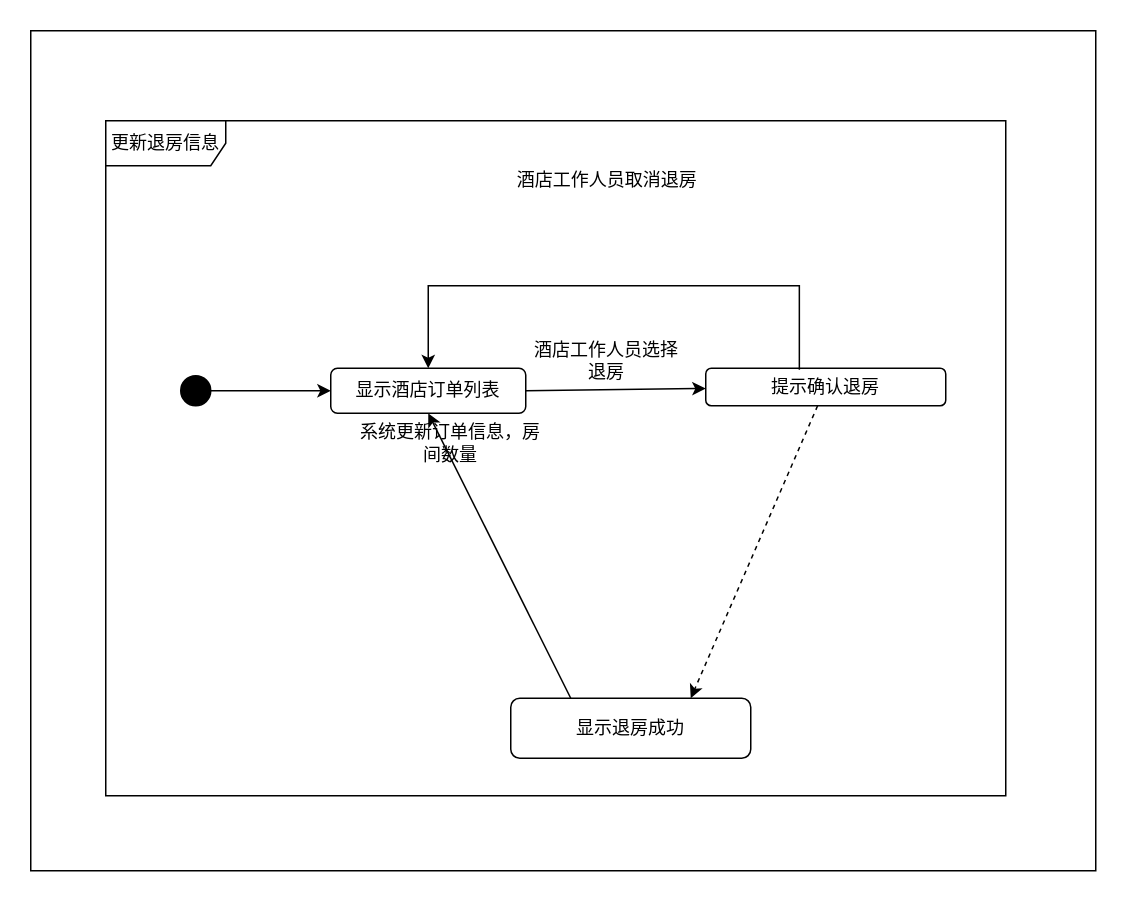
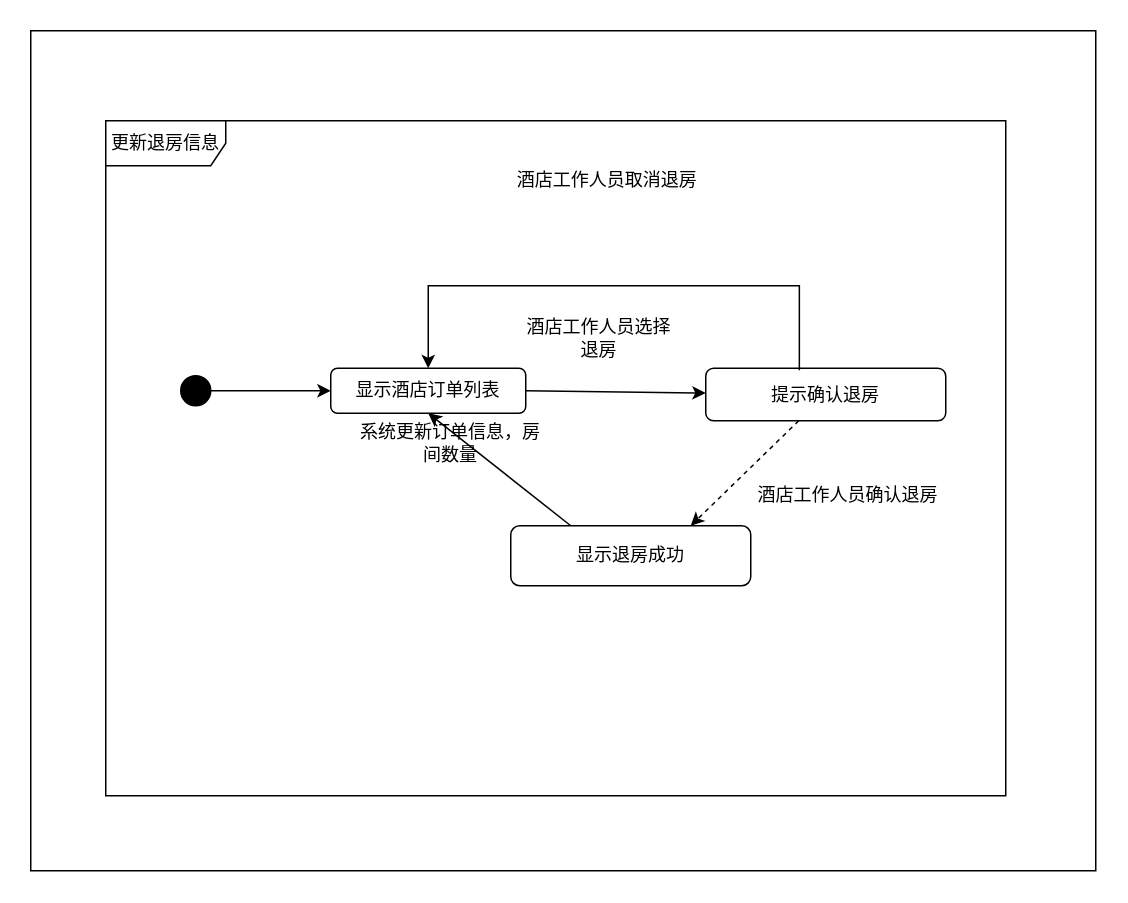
- <mxCell id="15" value="酒店工作人员选择退房" style="text;html=1;strokeColor=none;fillColor=none;align=center;verticalAlign=middle;whiteSpace=wrap;rounded=0;" vertex="1" parent="1"><mxGeometry x="354" y="230" width="100" height="20" as="geometry" /></mxCell>
+ <mxCell id="15" value="酒店工作人员选择退房" style="text;html=1;strokeColor=none;fillColor=none;align=center;verticalAlign=middle;whiteSpace=wrap;rounded=0;" vertex="1" parent="1"><mxGeometry x="349" y="215" width="100" height="20" as="geometry" /></mxCell>
- <mxCell id="8" value="提示确认退房" style="rounded=1;whiteSpace=wrap;html=1;fillColor=#FFFFFF;" vertex="1" parent="1"><mxGeometry x="470" y="245" width="160" height="25" as="geometry" /></mxCell>
+ <mxCell id="8" value="提示确认退房" style="rounded=1;whiteSpace=wrap;html=1;fillColor=#FFFFFF;" vertex="1" parent="1"><mxGeometry x="470" y="245" width="160" height="35" as="geometry" /></mxCell>
+ <mxCell id="12" value="酒店工作人员确认退房" style="text;html=1;strokeColor=none;fillColor=none;align=center;verticalAlign=middle;whiteSpace=wrap;rounded=0;" vertex="1" parent="1"><mxGeometry x="490" y="320" width="150" height="20" as="geometry" /></mxCell>
- <mxCell id="9" value="显示退房成功" style="rounded=1;whiteSpace=wrap;html=1;fillColor=#FFFFFF;" vertex="1" parent="1"><mxGeometry x="340" y="465" width="160" height="40" as="geometry" /></mxCell>
+ <mxCell id="9" value="显示退房成功" style="rounded=1;whiteSpace=wrap;html=1;fillColor=#FFFFFF;" vertex="1" parent="1"><mxGeometry x="340" y="350" width="160" height="40" as="geometry" /></mxCell>
